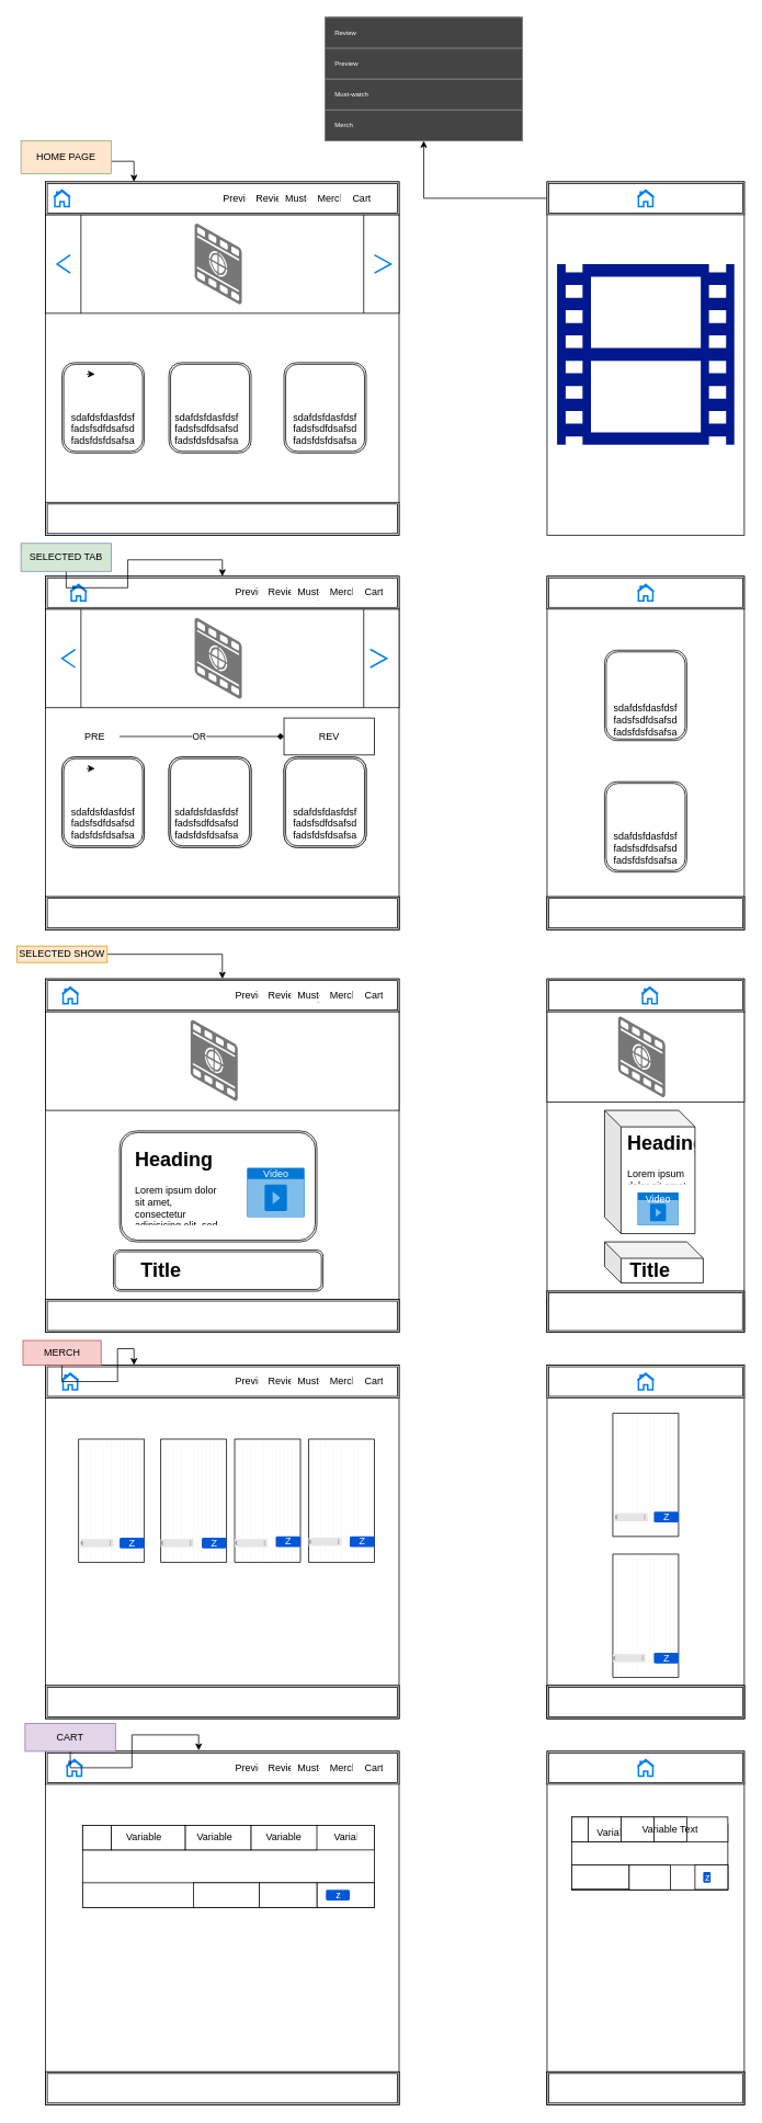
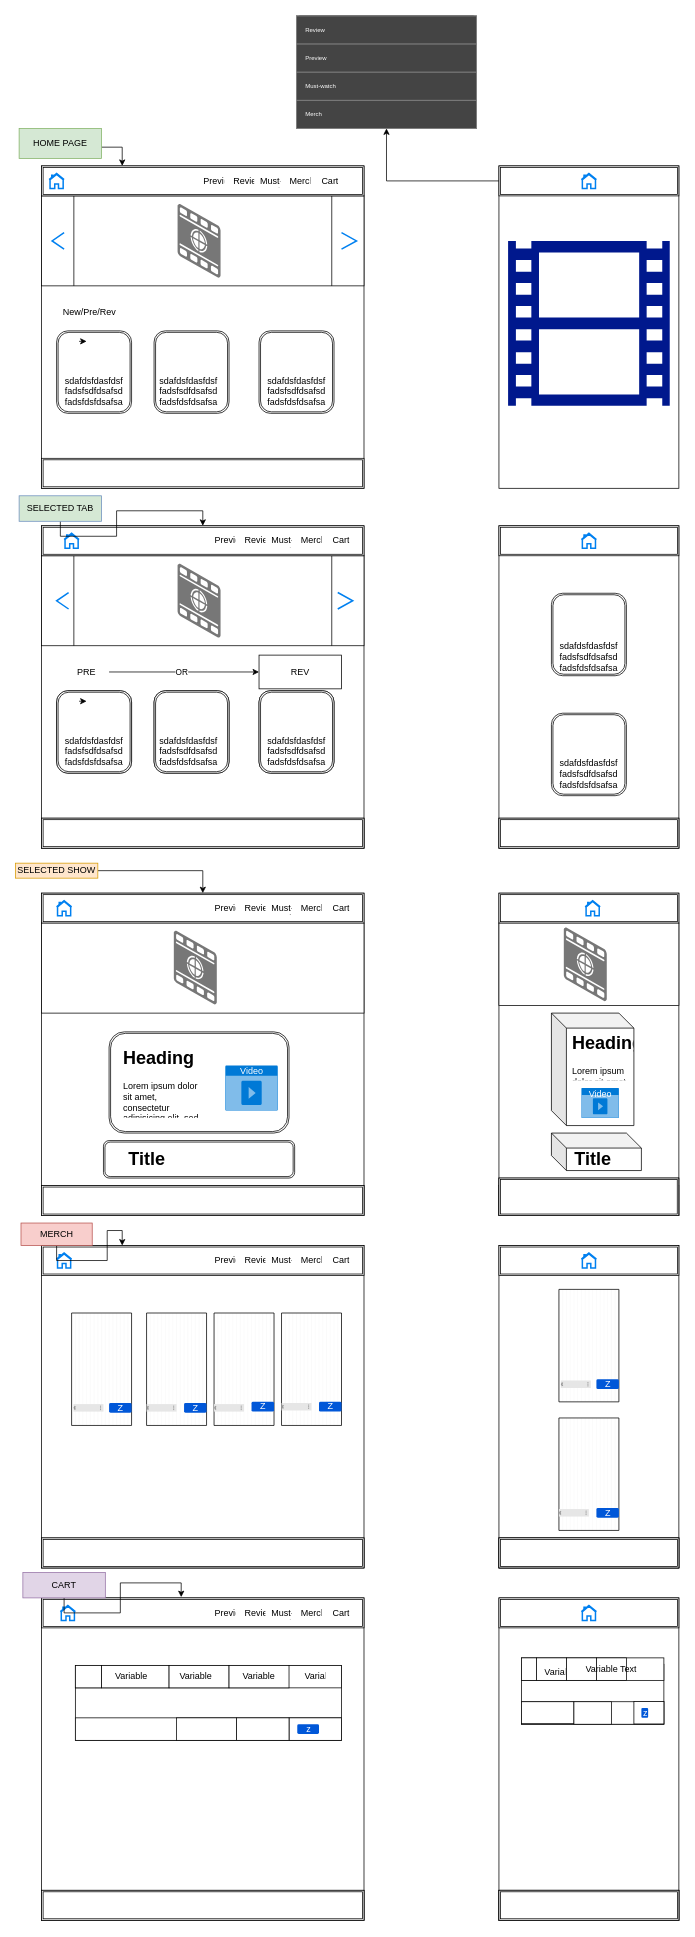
- <mxCell id="239" value="HOME PAGE" style="rounded=0;whiteSpace=wrap;html=1;fillColor=#ffe6cc;strokeColor=#82b366;" vertex="1" parent="1"><mxGeometry x="25" y="170" width="110" height="40" as="geometry" /></mxCell>
+ <mxCell id="239" value="HOME PAGE" style="rounded=0;whiteSpace=wrap;html=1;fillColor=#d5e8d4;strokeColor=#82b366;" vertex="1" parent="1"><mxGeometry x="25" y="170" width="110" height="40" as="geometry" /></mxCell>
+ <mxCell id="143" value="New/Pre/Rev" style="text;html=1;strokeColor=none;fillColor=none;align=center;verticalAlign=middle;whiteSpace=wrap;rounded=0;" parent="1" vertex="1"><mxGeometry y="400" width="87.5" height="30" as="geometry" x="75" /></mxCell>
- <mxCell id="164" value="" style="edgeStyle=orthogonalEdgeStyle;rounded=0;orthogonalLoop=1;jettySize=auto;html=1;endArrow=diamond;" parent="1" source="166" target="167" edge="1"><mxGeometry relative="1" as="geometry" /></mxCell>
+ <mxCell id="164" value="" style="edgeStyle=orthogonalEdgeStyle;rounded=0;orthogonalLoop=1;jettySize=auto;html=1;" parent="1" source="166" target="167" edge="1"><mxGeometry relative="1" as="geometry" /></mxCell>
